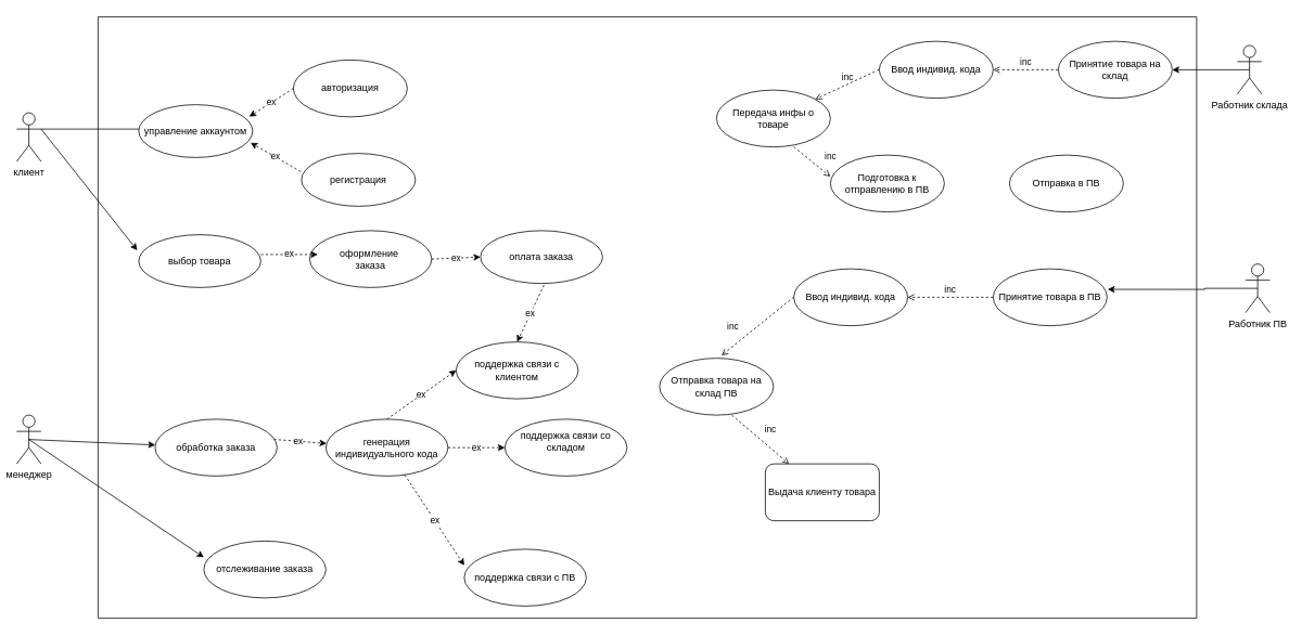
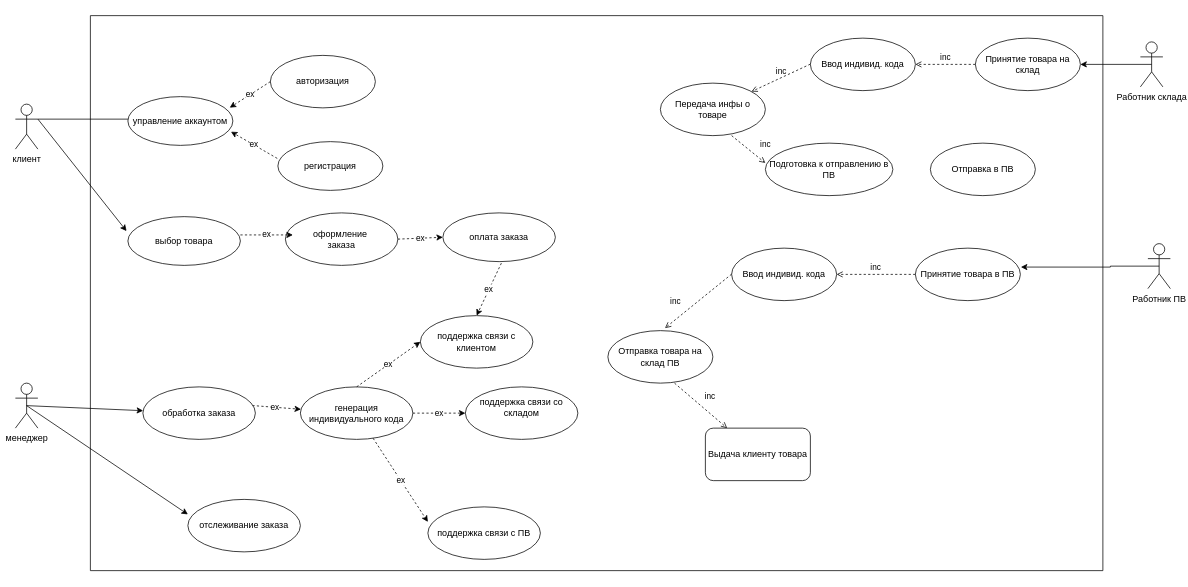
- <mxCell id="18" value="Подготовка к отправлению в ПВ" style="ellipse;whiteSpace=wrap;html=1;" parent="1" vertex="1"><mxGeometry x="1020" y="190" width="140" height="70" as="geometry" /></mxCell>
+ <mxCell id="18" value="Подготовка к отправлению в ПВ" style="ellipse;whiteSpace=wrap;html=1;" parent="1" vertex="1"><mxGeometry x="1020" y="190" width="170" height="70" as="geometry" /></mxCell>
